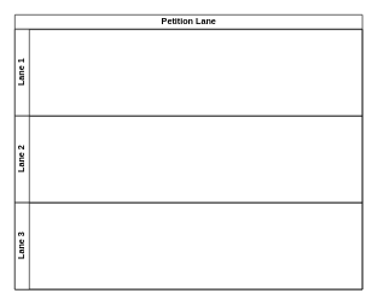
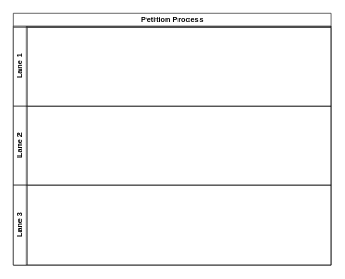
- <mxCell id="2" value="Petition Lane" style="swimlane;html=1;childLayout=stackLayout;resizeParent=1;resizeParentMax=0;horizontal=1;startSize=20;horizontalStack=0;" vertex="1" parent="1"><mxGeometry x="20" y="20" width="480" height="380" as="geometry" /></mxCell>
+ <mxCell id="2" value="Petition Process" style="swimlane;html=1;childLayout=stackLayout;resizeParent=1;resizeParentMax=0;horizontal=1;startSize=20;horizontalStack=0;" vertex="1" parent="1"><mxGeometry x="20" y="20" width="480" height="380" as="geometry" /></mxCell>
